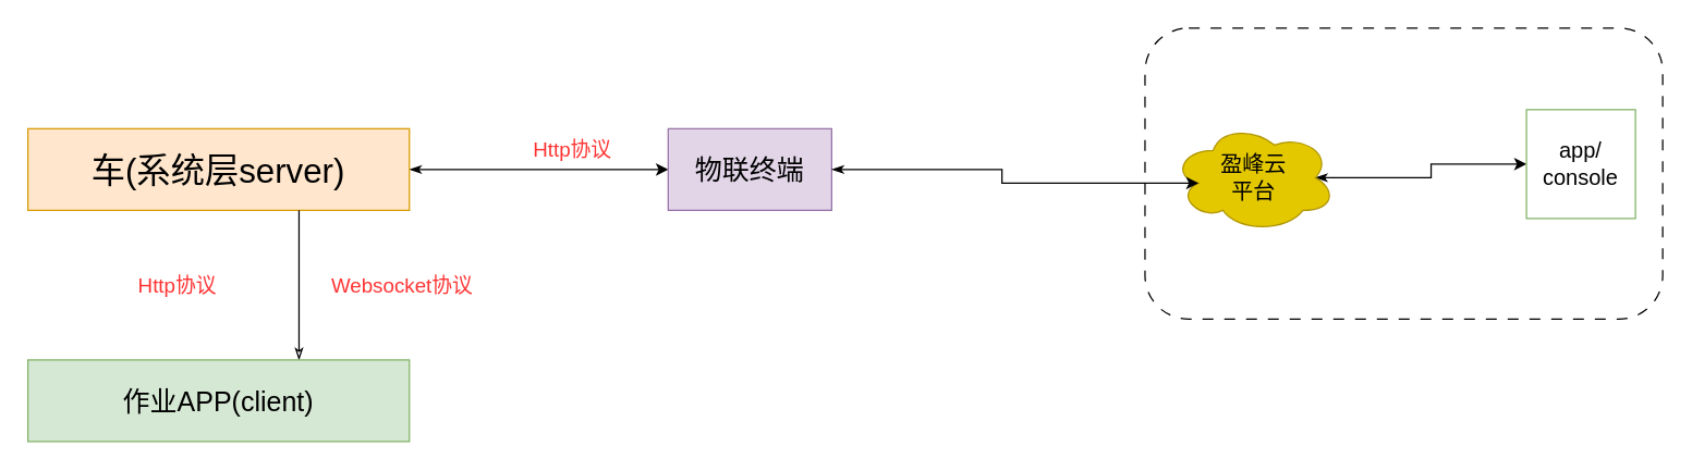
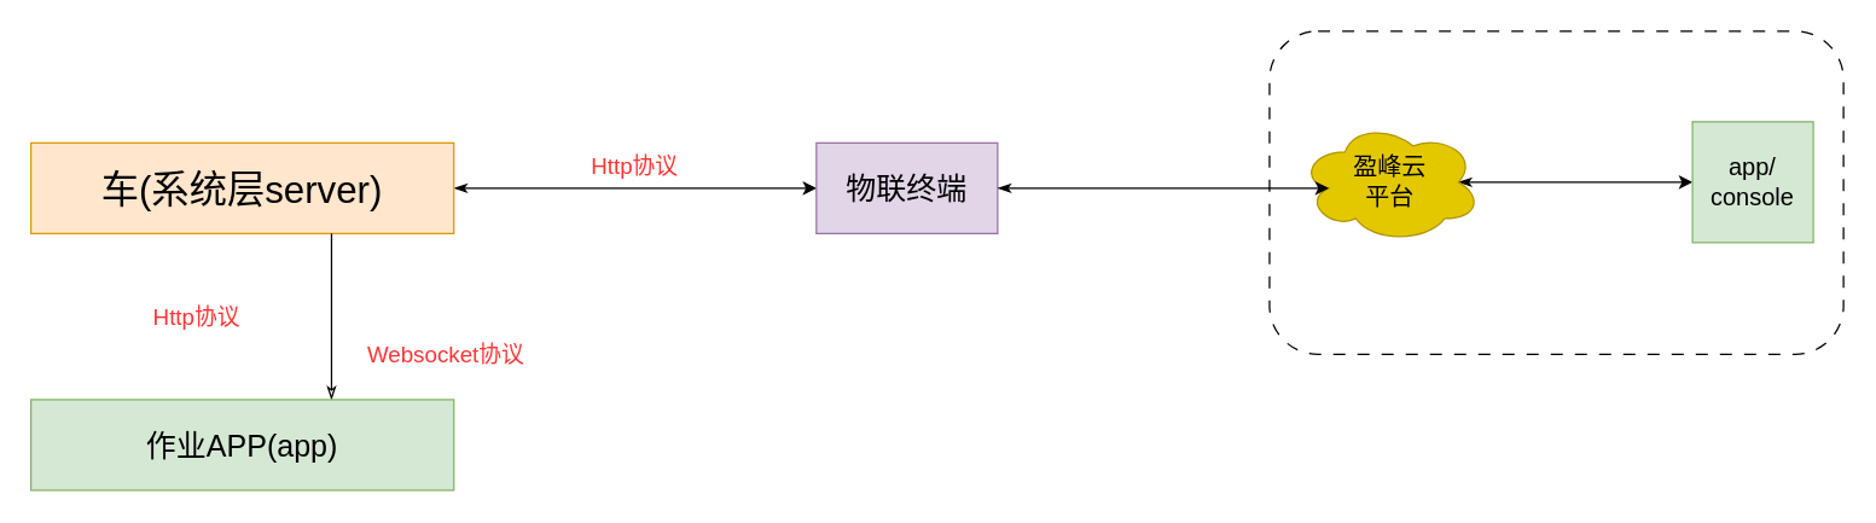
- <mxCell id="13" value="&lt;font style=&quot;font-size: 16px;&quot;&gt;app/&lt;/font&gt;&lt;div&gt;&lt;font style=&quot;font-size: 16px;&quot;&gt;console&lt;/font&gt;&lt;/div&gt;" style="whiteSpace=wrap;html=1;aspect=fixed;fillColor=#ffffff;strokeColor=#82b366;" parent="1" vertex="1"><mxGeometry x="1120" y="80" width="80" height="80" as="geometry" /></mxCell>
+ <mxCell id="13" value="&lt;font style=&quot;font-size: 16px;&quot;&gt;app/&lt;/font&gt;&lt;div&gt;&lt;font style=&quot;font-size: 16px;&quot;&gt;console&lt;/font&gt;&lt;/div&gt;" style="whiteSpace=wrap;html=1;aspect=fixed;fillColor=#d5e8d4;strokeColor=#82b366;" parent="1" vertex="1"><mxGeometry x="1120" y="80" width="80" height="80" as="geometry" /></mxCell>
- <mxCell id="8" value="&lt;font style=&quot;font-size: 20px;&quot;&gt;物联终端&lt;/font&gt;" style="rounded=0;whiteSpace=wrap;html=1;fillColor=#e1d5e7;strokeColor=#9673a6;" parent="1" vertex="1"><mxGeometry x="490" y="94" width="120" height="60" as="geometry" /></mxCell>
+ <mxCell id="8" value="&lt;font style=&quot;font-size: 20px;&quot;&gt;物联终端&lt;/font&gt;" style="rounded=0;whiteSpace=wrap;html=1;fillColor=#e1d5e7;strokeColor=#9673a6;" parent="1" vertex="1"><mxGeometry x="540" y="94" width="120" height="60" as="geometry" /></mxCell>
- <mxCell id="10" value="&lt;font style=&quot;font-size: 16px;&quot;&gt;盈峰云&lt;/font&gt;&lt;div&gt;&lt;font style=&quot;font-size: 16px;&quot;&gt;平台&lt;/font&gt;&lt;/div&gt;" style="ellipse;shape=cloud;whiteSpace=wrap;html=1;fillColor=#e3c800;fontColor=#000000;strokeColor=#B09500;" parent="1" vertex="1"><mxGeometry x="860" y="90" width="120" height="80" as="geometry" /></mxCell>
+ <mxCell id="10" value="&lt;font style=&quot;font-size: 16px;&quot;&gt;盈峰云&lt;/font&gt;&lt;div&gt;&lt;font style=&quot;font-size: 16px;&quot;&gt;平台&lt;/font&gt;&lt;/div&gt;" style="ellipse;shape=cloud;whiteSpace=wrap;html=1;fillColor=#e3c800;fontColor=#000000;strokeColor=#B09500;" parent="1" vertex="1"><mxGeometry x="860" y="80" width="120" height="80" as="geometry" /></mxCell>
- <mxCell id="14" value="&lt;font style=&quot;font-size: 15px; color: rgb(255, 51, 51);&quot;&gt;Websocket协议&lt;/font&gt;" style="text;html=1;align=center;verticalAlign=middle;whiteSpace=wrap;rounded=0;" vertex="1" parent="1"><mxGeometry x="230" y="194" width="130" height="30" as="geometry" /></mxCell>
+ <mxCell id="14" value="&lt;font style=&quot;font-size: 15px; color: rgb(255, 51, 51);&quot;&gt;Websocket协议&lt;/font&gt;" style="text;html=1;align=center;verticalAlign=middle;whiteSpace=wrap;rounded=0;" vertex="1" parent="1"><mxGeometry x="230" y="219" width="130" height="30" as="geometry" /></mxCell>
- <mxCell id="6" value="&lt;font style=&quot;font-size: 20px;&quot;&gt;作业APP(client)&lt;/font&gt;" style="rounded=0;whiteSpace=wrap;html=1;fillColor=#d5e8d4;strokeColor=#82b366;" parent="1" vertex="1"><mxGeometry x="20" y="264" width="280" height="60" as="geometry" /></mxCell>
+ <mxCell id="6" value="&lt;font style=&quot;font-size: 20px;&quot;&gt;作业APP(app)&lt;/font&gt;" style="rounded=0;whiteSpace=wrap;html=1;fillColor=#d5e8d4;strokeColor=#82b366;" parent="1" vertex="1"><mxGeometry x="20" y="264" width="280" height="60" as="geometry" /></mxCell>
